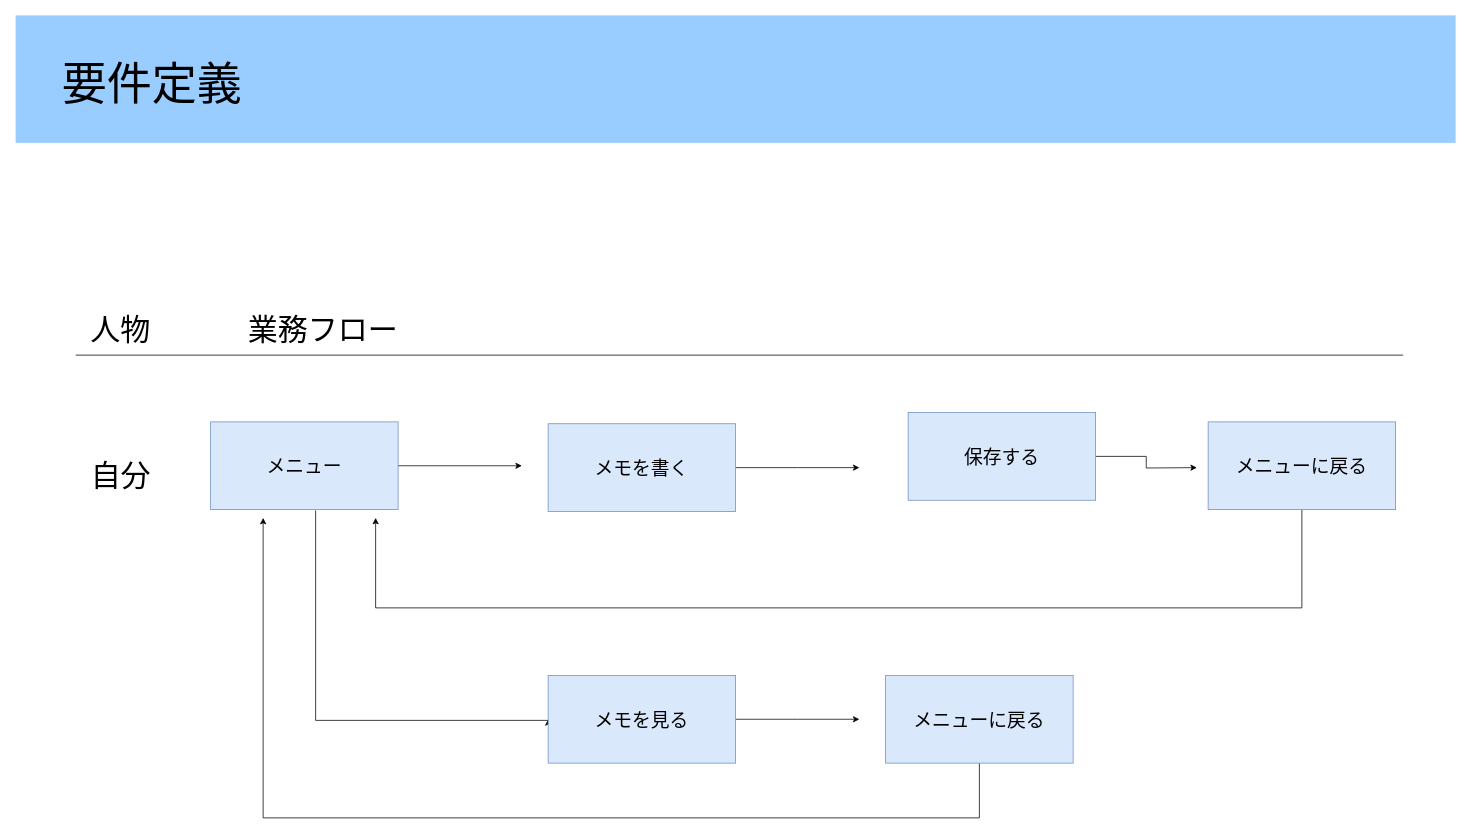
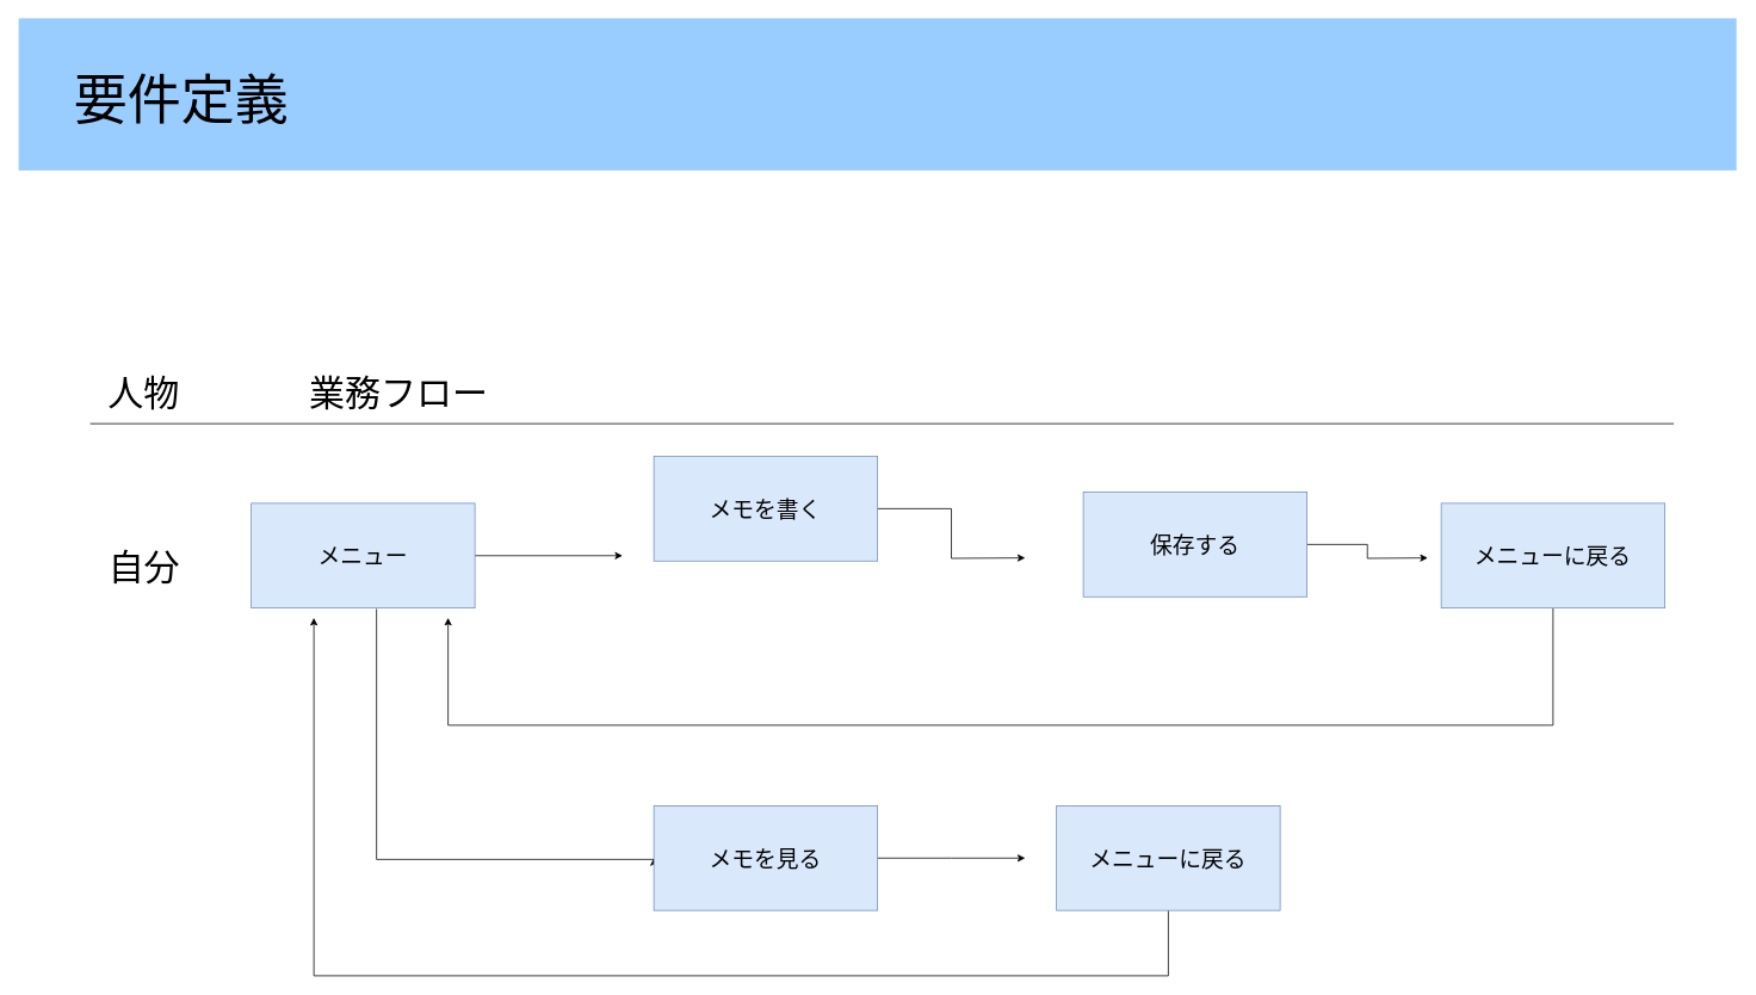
- <mxCell id="5" value="&lt;font style=&quot;font-size: 40px;&quot;&gt;業務フロー&lt;br&gt;&lt;/font&gt;" style="text;html=1;strokeColor=none;fillColor=none;align=center;verticalAlign=middle;whiteSpace=wrap;rounded=0;" parent="1" vertex="1"><mxGeometry x="245" y="383" width="370" height="110" as="geometry" /></mxCell>
+ <mxCell id="5" value="&lt;font style=&quot;font-size: 40px;&quot;&gt;業務フロー&lt;br&gt;&lt;/font&gt;" style="text;html=1;strokeColor=none;fillColor=none;align=center;verticalAlign=middle;whiteSpace=wrap;rounded=0;" parent="1" vertex="1"><mxGeometry x="260" y="383" width="370" height="110" as="geometry" /></mxCell>
- <mxCell id="12" value="&lt;font style=&quot;&quot;&gt;&lt;span style=&quot;font-size: 25px;&quot;&gt;メモを書く&lt;/span&gt;&lt;br&gt;&lt;/font&gt;" style="text;html=1;strokeColor=#6c8ebf;fillColor=#dae8fc;align=center;verticalAlign=middle;whiteSpace=wrap;rounded=0;" vertex="1" parent="1"><mxGeometry x="730" y="564.5" width="250" height="117" as="geometry" /></mxCell>
+ <mxCell id="12" value="&lt;font style=&quot;&quot;&gt;&lt;span style=&quot;font-size: 25px;&quot;&gt;メモを書く&lt;/span&gt;&lt;br&gt;&lt;/font&gt;" style="text;html=1;strokeColor=#6c8ebf;fillColor=#dae8fc;align=center;verticalAlign=middle;whiteSpace=wrap;rounded=0;" vertex="1" parent="1"><mxGeometry x="730" y="509.5" width="250" height="117" as="geometry" /></mxCell>
